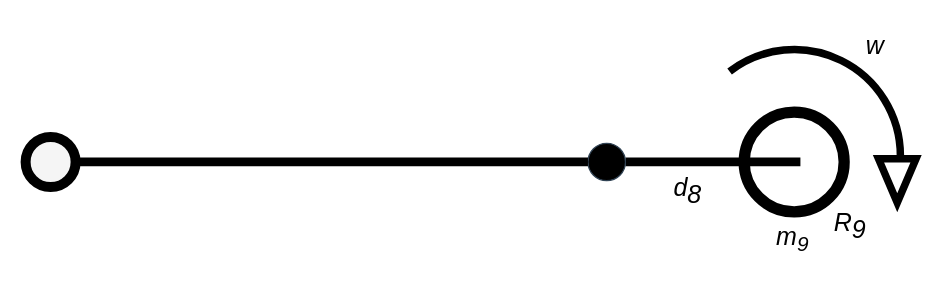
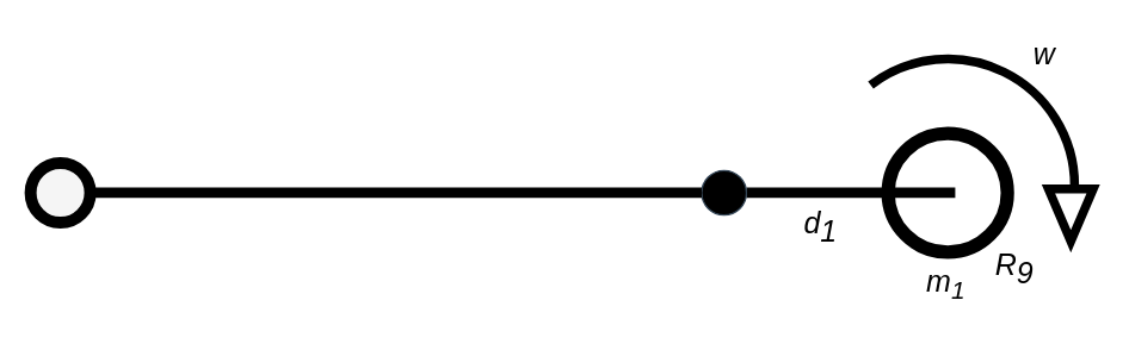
- <mxCell id="11" value="d&lt;sub style=&quot;font-size: 20px&quot;&gt;8&lt;/sub&gt;" style="text;html=1;strokeColor=none;fillColor=none;align=center;verticalAlign=middle;whiteSpace=wrap;rounded=0;fontSize=20;fontStyle=2" parent="1" vertex="1"><mxGeometry x="520" y="137" width="60" height="30" as="geometry" /></mxCell>
+ <mxCell id="11" value="d&lt;sub style=&quot;font-size: 20px&quot;&gt;1&lt;/sub&gt;" style="text;html=1;strokeColor=none;fillColor=none;align=center;verticalAlign=middle;whiteSpace=wrap;rounded=0;fontSize=20;fontStyle=2" parent="1" vertex="1"><mxGeometry x="520" y="137" width="60" height="30" as="geometry" /></mxCell>
- <mxCell id="9" value="&lt;font style=&quot;font-size: 20px&quot;&gt;m&lt;sub&gt;9&lt;/sub&gt;&lt;/font&gt;" style="text;html=1;strokeColor=none;fillColor=none;align=center;verticalAlign=middle;whiteSpace=wrap;rounded=0;fontStyle=2" parent="1" vertex="1"><mxGeometry x="604" y="176" width="60" height="30" as="geometry" /></mxCell>
+ <mxCell id="9" value="&lt;font style=&quot;font-size: 20px&quot;&gt;m&lt;sub&gt;1&lt;/sub&gt;&lt;/font&gt;" style="text;html=1;strokeColor=none;fillColor=none;align=center;verticalAlign=middle;whiteSpace=wrap;rounded=0;fontStyle=2" parent="1" vertex="1"><mxGeometry x="604" y="176" width="60" height="30" as="geometry" /></mxCell>
